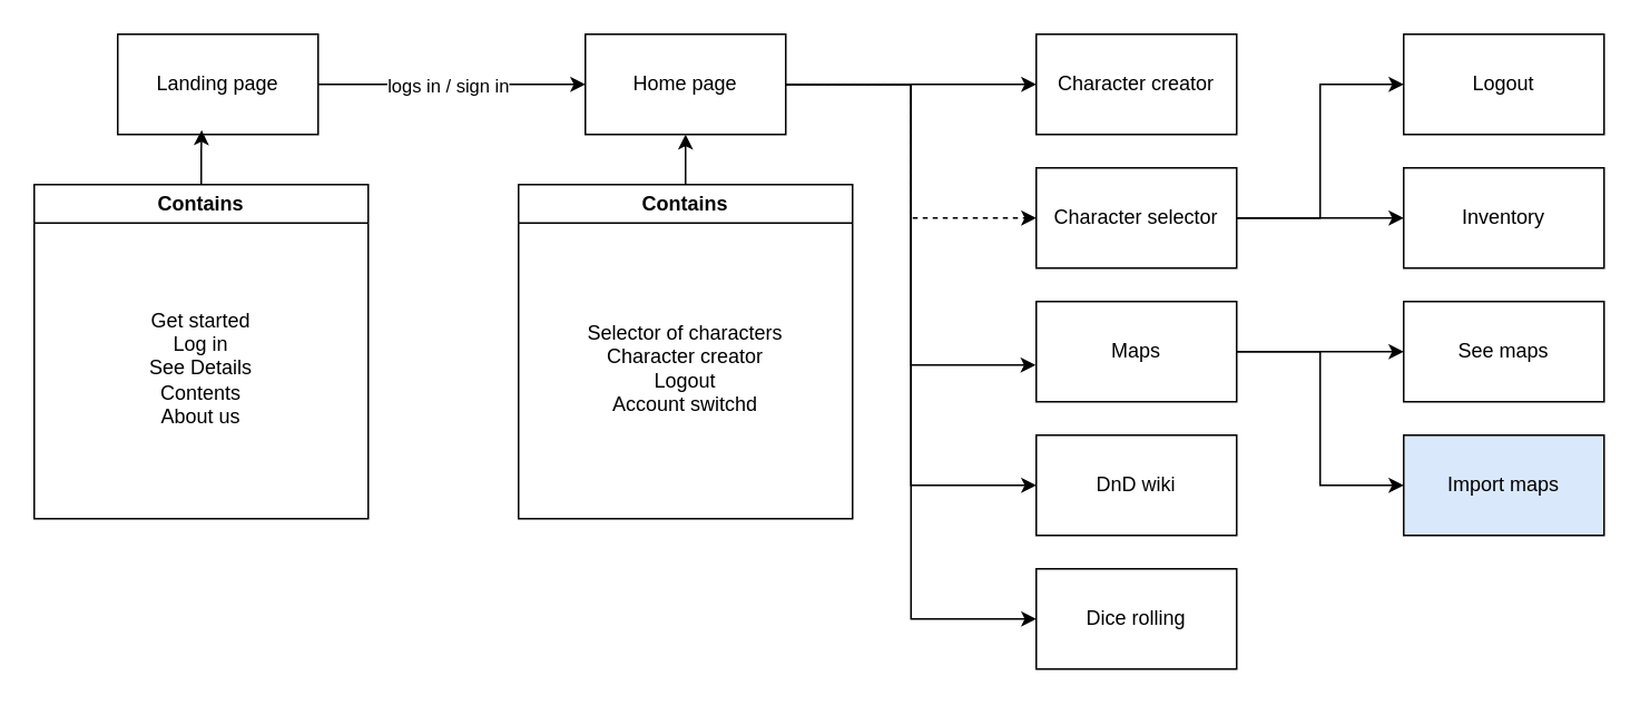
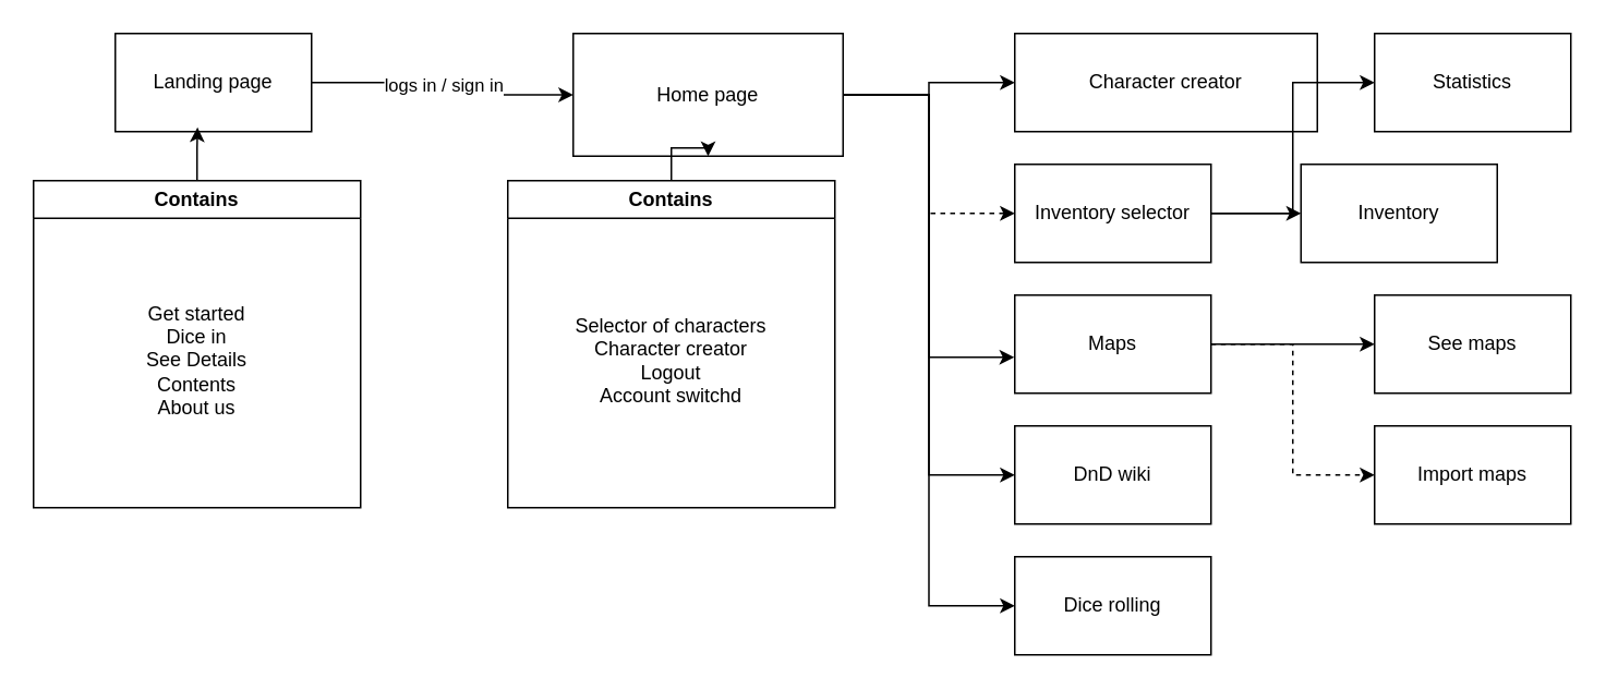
- <mxCell id="9" value="&lt;div&gt;Home page&lt;/div&gt;" style="rounded=0;whiteSpace=wrap;html=1;" vertex="1" parent="1"><mxGeometry x="350" y="20" width="120" height="60" as="geometry" /></mxCell>
+ <mxCell id="9" value="&lt;div&gt;Home page&lt;/div&gt;" style="rounded=0;whiteSpace=wrap;html=1;" vertex="1" parent="1"><mxGeometry x="350" y="20" width="165" height="75" as="geometry" /></mxCell>
- <mxCell id="16" value="&lt;div&gt;Character creator&lt;/div&gt;" style="rounded=0;whiteSpace=wrap;html=1;" vertex="1" parent="1"><mxGeometry x="620" y="20" width="120" height="60" as="geometry" /></mxCell>
+ <mxCell id="16" value="&lt;div&gt;Character creator&lt;/div&gt;" style="rounded=0;whiteSpace=wrap;html=1;" vertex="1" parent="1"><mxGeometry x="620" y="20" width="185" height="60" as="geometry" /></mxCell>
- <mxCell id="28" value="Logout" style="whiteSpace=wrap;html=1;" vertex="1" parent="1"><mxGeometry x="840" y="20" width="120" height="60" as="geometry" /></mxCell>
+ <mxCell id="28" value="Statistics" style="whiteSpace=wrap;html=1;" vertex="1" parent="1"><mxGeometry x="840" y="20" width="120" height="60" as="geometry" /></mxCell>
- <mxCell id="19" value="Character selector" style="whiteSpace=wrap;html=1;" vertex="1" parent="1"><mxGeometry x="620" y="100" width="120" height="60" as="geometry" /></mxCell>
+ <mxCell id="19" value="Inventory selector" style="whiteSpace=wrap;html=1;" vertex="1" parent="1"><mxGeometry x="620" y="100" width="120" height="60" as="geometry" /></mxCell>
- <mxCell id="27" value="Inventory" style="whiteSpace=wrap;html=1;" vertex="1" parent="1"><mxGeometry x="840" y="100" width="120" height="60" as="geometry" /></mxCell>
+ <mxCell id="27" value="Inventory" style="whiteSpace=wrap;html=1;" vertex="1" parent="1"><mxGeometry x="795" y="100" width="120" height="60" as="geometry" /></mxCell>
- <mxCell id="11" value="&lt;div&gt;Get started&lt;/div&gt;&lt;div&gt;Log in&lt;/div&gt;&lt;div&gt;See Details&lt;/div&gt;&lt;div&gt;Contents&lt;/div&gt;&lt;div&gt;About us&lt;/div&gt;" style="text;html=1;align=center;verticalAlign=middle;whiteSpace=wrap;rounded=0;" vertex="1" parent="10"><mxGeometry y="20" width="200" height="180" as="geometry" /></mxCell>
+ <mxCell id="11" value="&lt;div&gt;Get started&lt;/div&gt;&lt;div&gt;Dice in&lt;/div&gt;&lt;div&gt;See Details&lt;/div&gt;&lt;div&gt;Contents&lt;/div&gt;&lt;div&gt;About us&lt;/div&gt;" style="text;html=1;align=center;verticalAlign=middle;whiteSpace=wrap;rounded=0;" vertex="1" parent="10"><mxGeometry y="20" width="200" height="180" as="geometry" /></mxCell>
- <mxCell id="20" style="edgeStyle=orthogonalEdgeStyle;rounded=0;orthogonalLoop=1;jettySize=auto;html=1;entryX=0;entryY=0.5;entryDx=0;entryDy=0;" edge="1" parent="1" source="21" target="24"><mxGeometry relative="1" as="geometry" /></mxCell>
+ <mxCell id="20" style="edgeStyle=orthogonalEdgeStyle;rounded=0;orthogonalLoop=1;jettySize=auto;html=1;entryX=0;entryY=0.5;entryDx=0;entryDy=0;dashed=1;" edge="1" parent="1" source="21" target="24"><mxGeometry relative="1" as="geometry" /></mxCell>
- <mxCell id="24" value="Import maps" style="rounded=0;whiteSpace=wrap;html=1;fillColor=#dae8fc;" vertex="1" parent="1"><mxGeometry x="840" y="260" width="120" height="60" as="geometry" /></mxCell>
+ <mxCell id="24" value="Import maps" style="rounded=0;whiteSpace=wrap;html=1;" vertex="1" parent="1"><mxGeometry x="840" y="260" width="120" height="60" as="geometry" /></mxCell>
